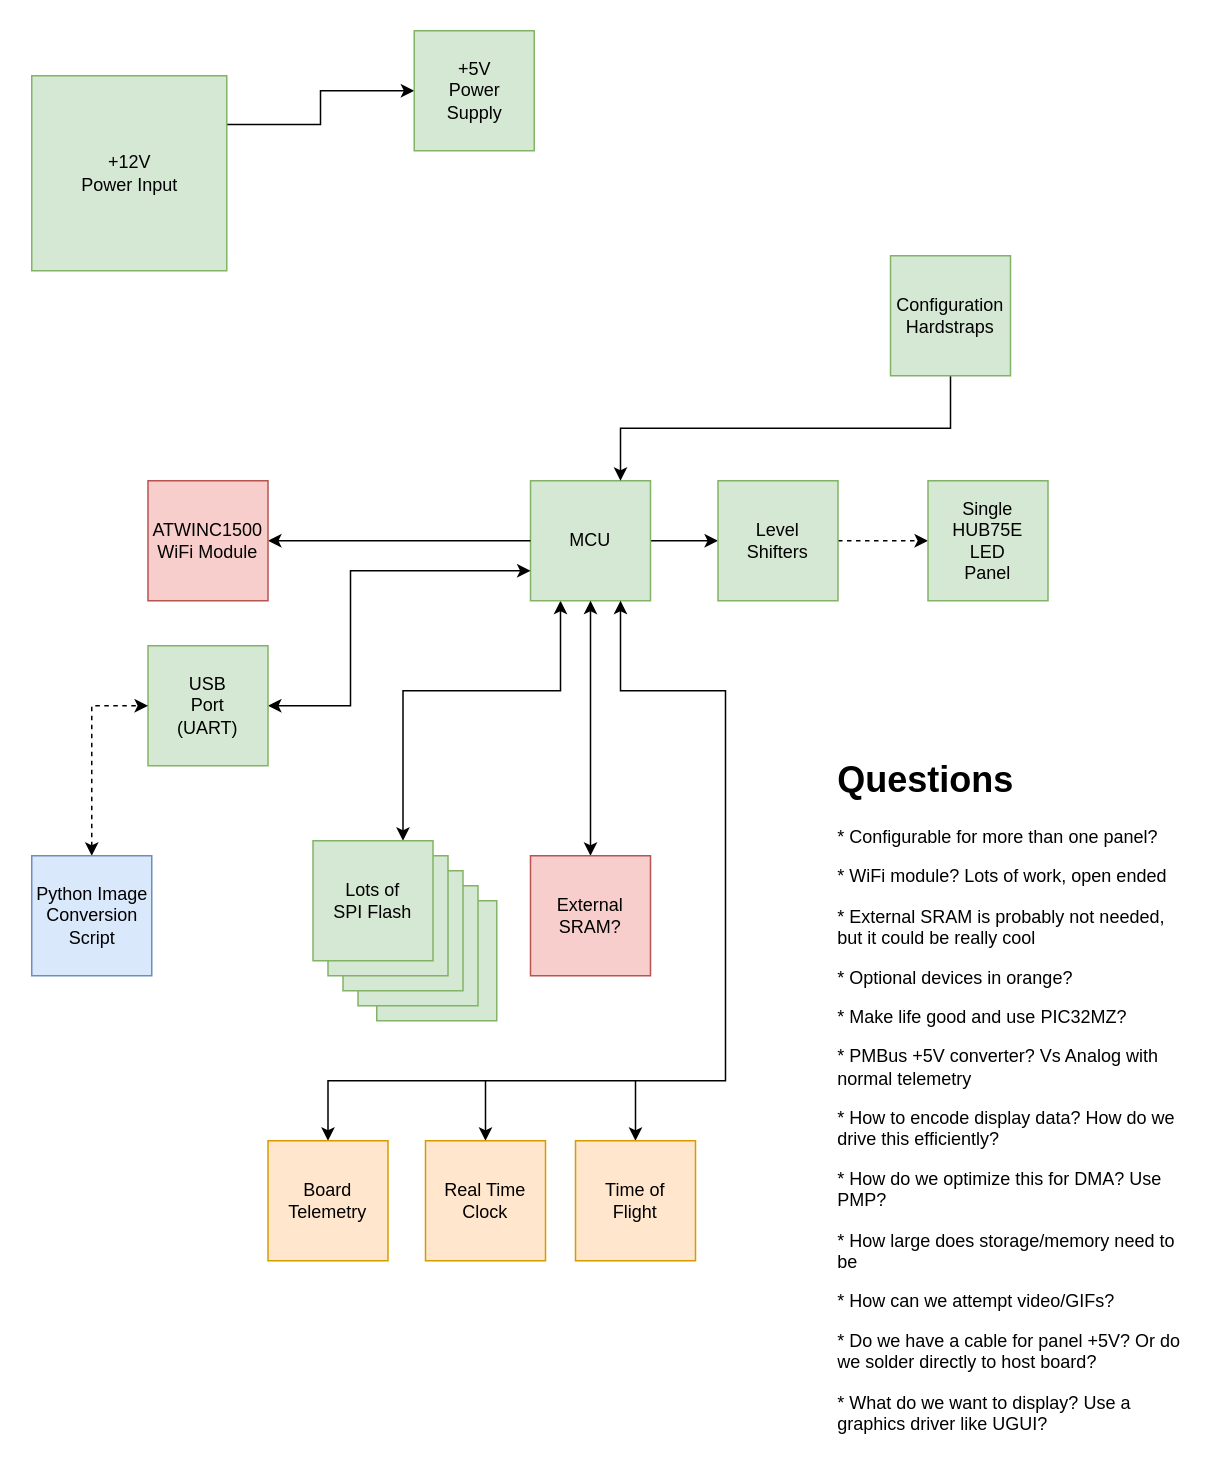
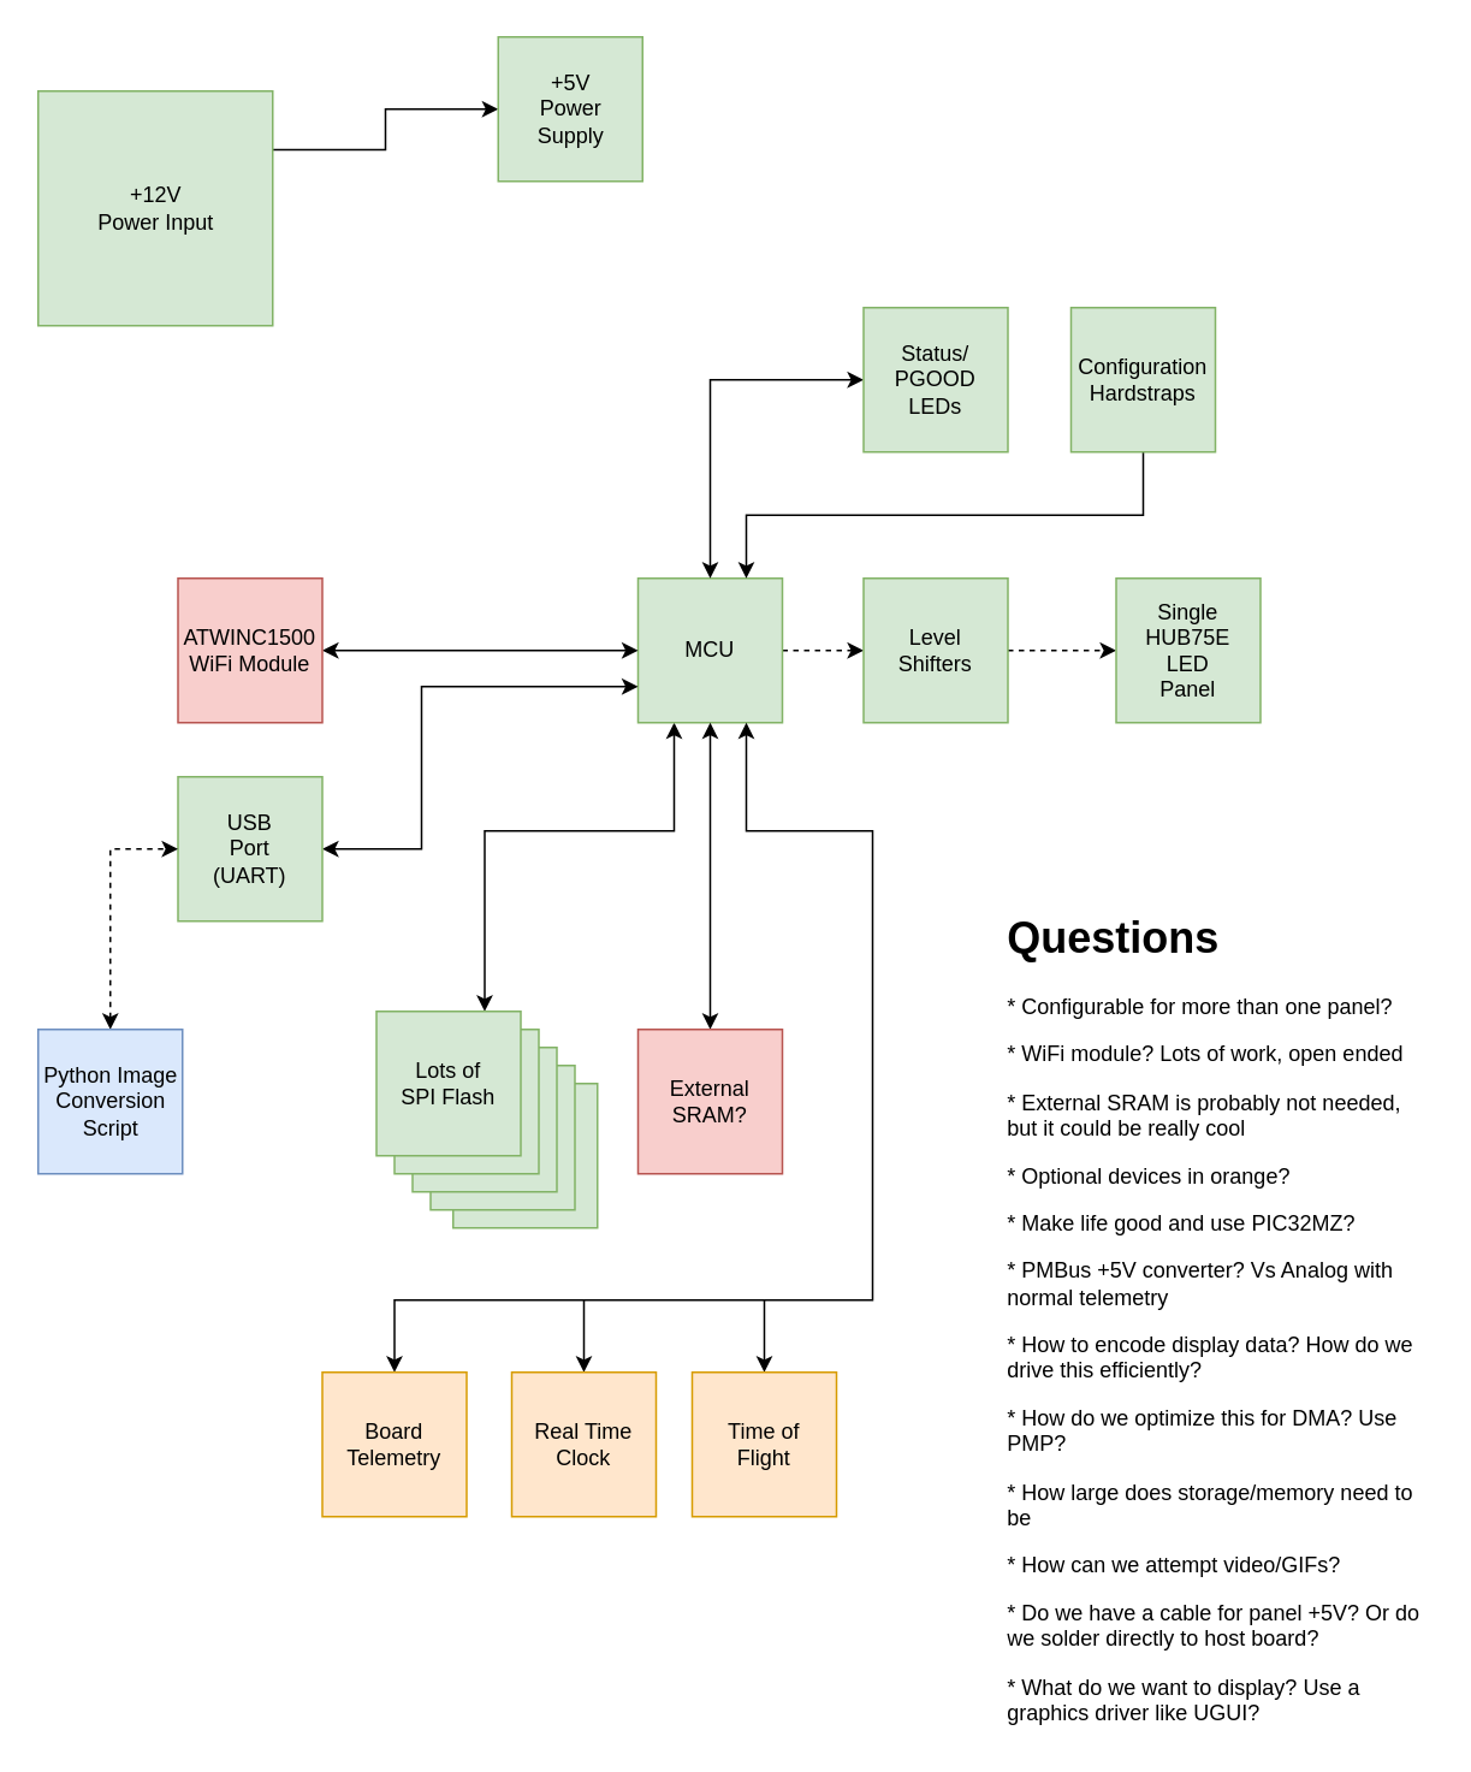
+ <mxCell id="29" value="Status/&lt;br&gt;PGOOD&lt;br&gt;LEDs" style="whiteSpace=wrap;html=1;aspect=fixed;fillColor=#d5e8d4;strokeColor=#82b366;" vertex="1" parent="1"><mxGeometry x="478" y="170" width="80" height="80" as="geometry" /></mxCell>
+ <mxCell id="28" style="edgeStyle=orthogonalEdgeStyle;rounded=0;orthogonalLoop=1;jettySize=auto;html=1;exitX=0;exitY=0.5;exitDx=0;exitDy=0;entryX=0.5;entryY=0;entryDx=0;entryDy=0;startArrow=classic;startFill=1;endArrow=classic;endFill=1;" edge="1" parent="1" source="29" target="4"><mxGeometry relative="1" as="geometry" /></mxCell>
- <mxCell id="10" style="edgeStyle=orthogonalEdgeStyle;rounded=0;orthogonalLoop=1;jettySize=auto;html=1;exitX=1;exitY=0.5;exitDx=0;exitDy=0;entryX=0;entryY=0.5;entryDx=0;entryDy=0;startArrow=classic;startFill=1;endArrow=none;" edge="1" parent="1" source="11" target="4"><mxGeometry relative="1" as="geometry"><Array as="points"><mxPoint x="193" y="360" /><mxPoint x="193" y="360" /></Array></mxGeometry></mxCell>
+ <mxCell id="10" style="edgeStyle=orthogonalEdgeStyle;rounded=0;orthogonalLoop=1;jettySize=auto;html=1;exitX=1;exitY=0.5;exitDx=0;exitDy=0;entryX=0;entryY=0.5;entryDx=0;entryDy=0;startArrow=classic;startFill=1;" edge="1" parent="1" source="11" target="4"><mxGeometry relative="1" as="geometry"><Array as="points"><mxPoint x="193" y="360" /><mxPoint x="193" y="360" /></Array></mxGeometry></mxCell>
- <mxCell id="2" style="edgeStyle=orthogonalEdgeStyle;rounded=0;orthogonalLoop=1;jettySize=auto;html=1;exitX=1;exitY=0.5;exitDx=0;exitDy=0;entryX=0;entryY=0.5;entryDx=0;entryDy=0;" edge="1" parent="1" source="4" target="6"><mxGeometry relative="1" as="geometry" /></mxCell>
+ <mxCell id="2" style="edgeStyle=orthogonalEdgeStyle;rounded=0;orthogonalLoop=1;jettySize=auto;html=1;exitX=1;exitY=0.5;exitDx=0;exitDy=0;entryX=0;entryY=0.5;entryDx=0;entryDy=0;dashed=1;" edge="1" parent="1" source="4" target="6"><mxGeometry relative="1" as="geometry" /></mxCell>
